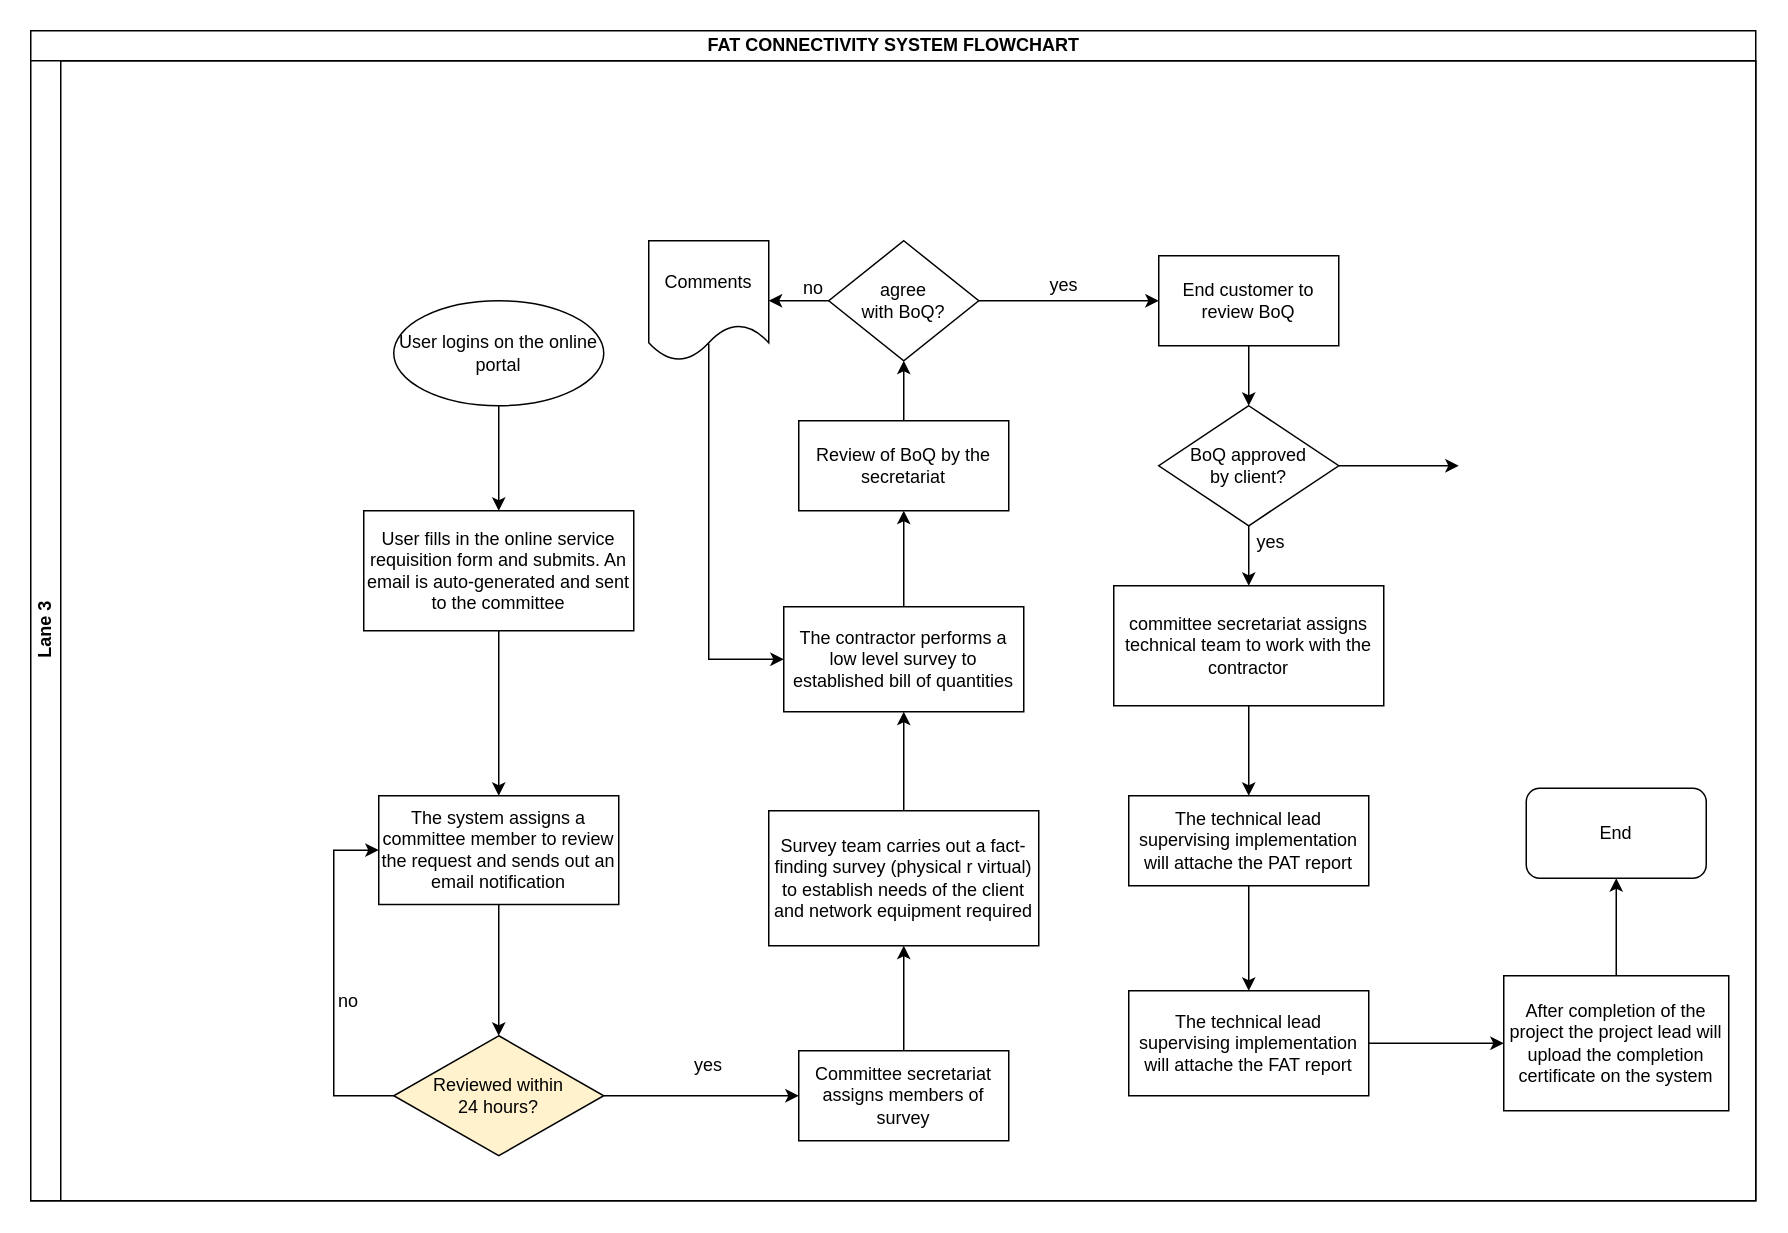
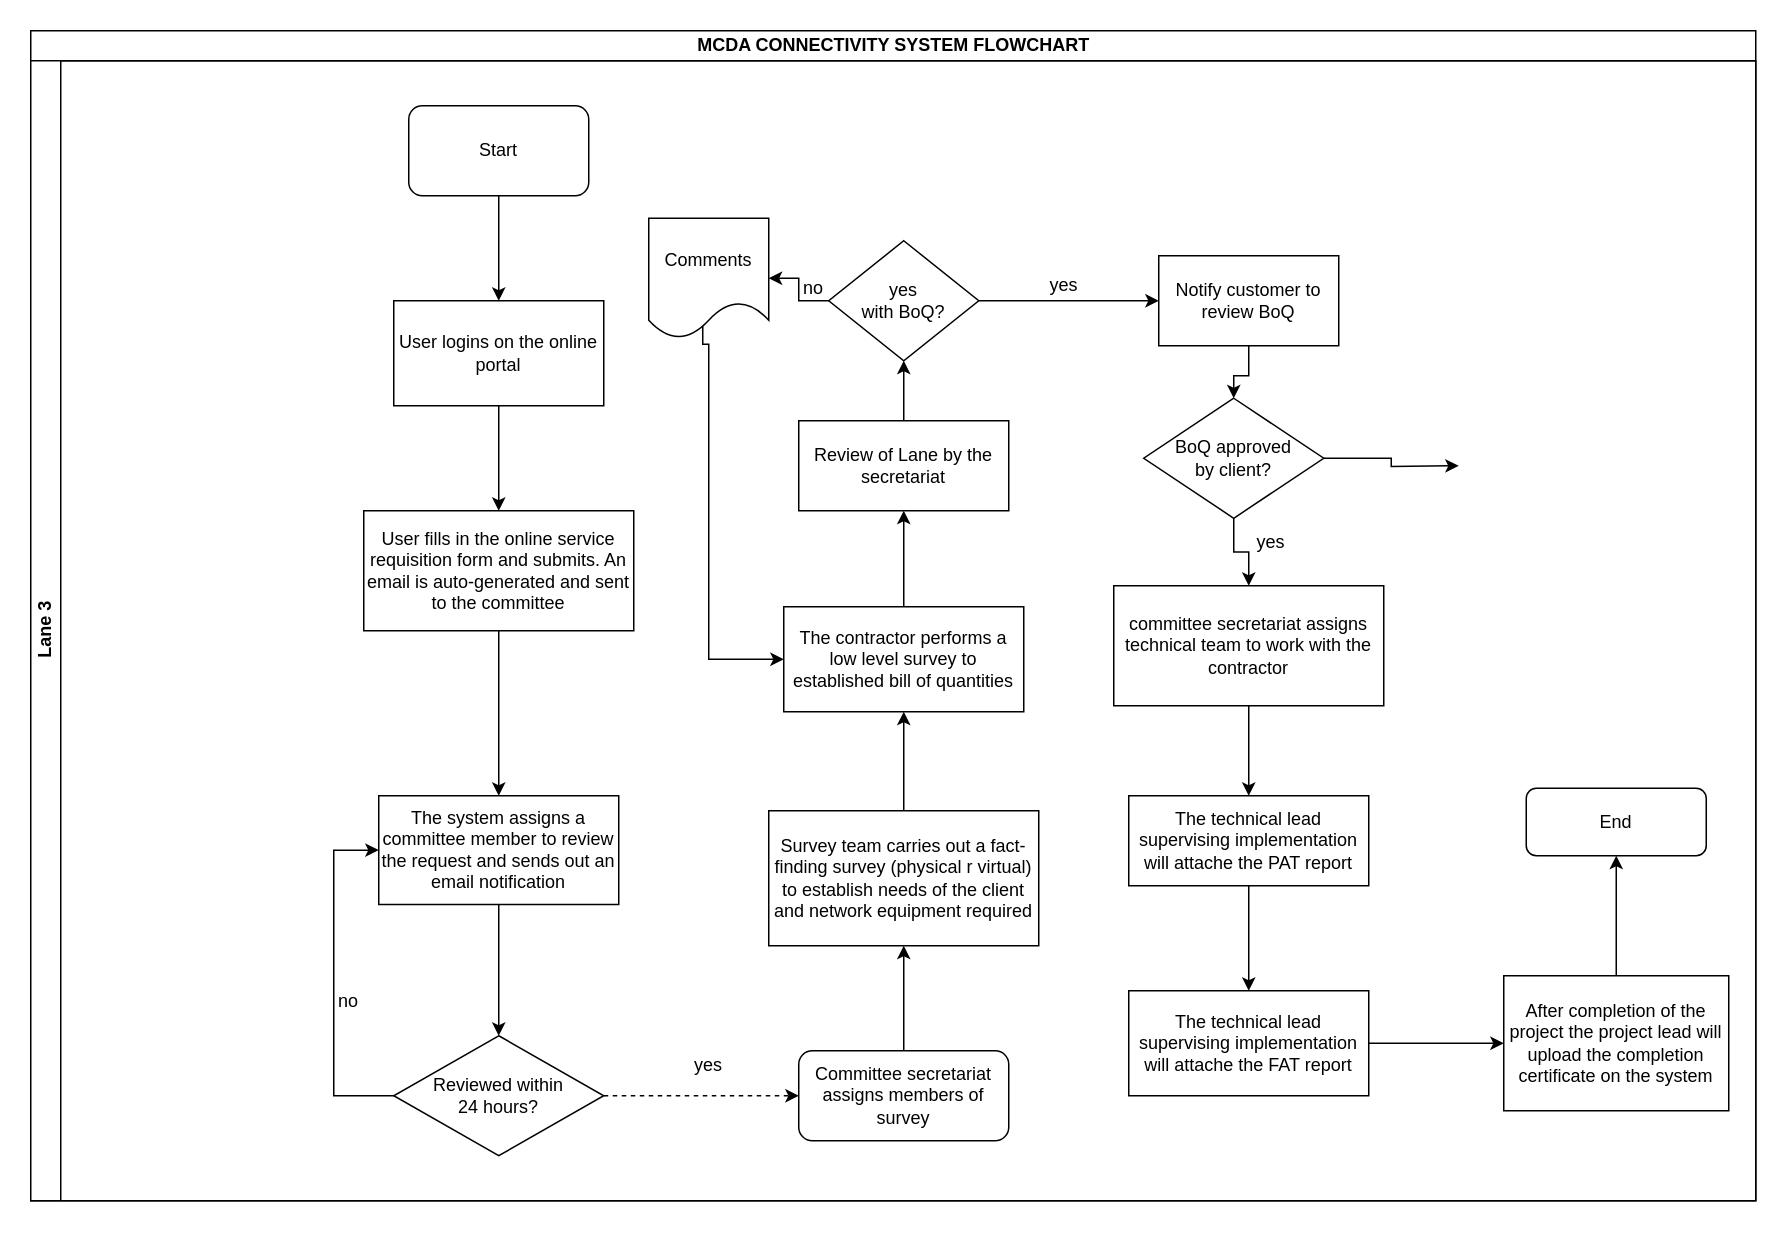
- <mxCell id="2" value="FAT CONNECTIVITY SYSTEM FLOWCHART" style="swimlane;html=1;childLayout=stackLayout;resizeParent=1;resizeParentMax=0;horizontal=1;startSize=20;horizontalStack=0;" vertex="1" parent="1"><mxGeometry x="20" y="20" width="1150" height="780" as="geometry" /></mxCell>
+ <mxCell id="2" value="MCDA CONNECTIVITY SYSTEM FLOWCHART" style="swimlane;html=1;childLayout=stackLayout;resizeParent=1;resizeParentMax=0;horizontal=1;startSize=20;horizontalStack=0;" vertex="1" parent="1"><mxGeometry x="20" y="20" width="1150" height="780" as="geometry" /></mxCell>
+ <mxCell id="4" value="Start" style="rounded=1;whiteSpace=wrap;html=1;" vertex="1" parent="3"><mxGeometry x="252" y="30" width="120" height="60" as="geometry" /></mxCell>
+ <mxCell id="6" value="" style="edgeStyle=orthogonalEdgeStyle;rounded=0;orthogonalLoop=1;jettySize=auto;html=1;entryX=0.5;entryY=0;entryDx=0;entryDy=0;" edge="1" parent="3" source="4" target="5"><mxGeometry relative="1" as="geometry"><mxPoint x="312" y="170" as="targetPoint" /></mxGeometry></mxCell>
- <mxCell id="37" value="Comments" style="shape=document;whiteSpace=wrap;html=1;boundedLbl=1;" vertex="1" parent="1"><mxGeometry x="432" y="160" width="80" height="80" as="geometry" /></mxCell>
+ <mxCell id="37" value="Comments" style="shape=document;whiteSpace=wrap;html=1;boundedLbl=1;" vertex="1" parent="1"><mxGeometry x="432" y="145" width="80" height="80" as="geometry" /></mxCell>
- <mxCell id="24" value="&lt;div&gt;agree&lt;/div&gt;&lt;div&gt;with BoQ?&lt;/div&gt;" style="rhombus;whiteSpace=wrap;html=1;" vertex="1" parent="3"><mxGeometry x="532" y="120" width="100" height="80" as="geometry" /></mxCell>
+ <mxCell id="24" value="&lt;div&gt;yes&lt;/div&gt;&lt;div&gt;with BoQ?&lt;/div&gt;" style="rhombus;whiteSpace=wrap;html=1;" vertex="1" parent="3"><mxGeometry x="532" y="120" width="100" height="80" as="geometry" /></mxCell>
- <mxCell id="26" value="End customer to review BoQ" style="whiteSpace=wrap;html=1;" vertex="1" parent="3"><mxGeometry x="752" y="130" width="120" height="60" as="geometry" /></mxCell>
+ <mxCell id="26" value="Notify customer to review BoQ" style="whiteSpace=wrap;html=1;" vertex="1" parent="3"><mxGeometry x="752" y="130" width="120" height="60" as="geometry" /></mxCell>
- <mxCell id="5" value="User logins on the online portal" style="ellipse;whiteSpace=wrap;html=1;" vertex="1" parent="3"><mxGeometry x="242" y="160" width="140" height="70" as="geometry" /></mxCell>
+ <mxCell id="5" value="User logins on the online portal" style="rounded=0;whiteSpace=wrap;html=1;" vertex="1" parent="3"><mxGeometry x="242" y="160" width="140" height="70" as="geometry" /></mxCell>
- <mxCell id="22" value="Review of BoQ by the secretariat" style="whiteSpace=wrap;html=1;" vertex="1" parent="3"><mxGeometry x="512" y="240" width="140" height="60" as="geometry" /></mxCell>
+ <mxCell id="22" value="Review of Lane by the secretariat" style="whiteSpace=wrap;html=1;" vertex="1" parent="3"><mxGeometry x="512" y="240" width="140" height="60" as="geometry" /></mxCell>
- <mxCell id="29" value="&lt;div&gt;BoQ approved&lt;/div&gt;&lt;div&gt;by client?&lt;/div&gt;" style="rhombus;whiteSpace=wrap;html=1;" vertex="1" parent="3"><mxGeometry x="752" y="230" width="120" height="80" as="geometry" /></mxCell>
+ <mxCell id="29" value="&lt;div&gt;BoQ approved&lt;/div&gt;&lt;div&gt;by client?&lt;/div&gt;" style="rhombus;whiteSpace=wrap;html=1;" vertex="1" parent="3"><mxGeometry x="742" y="225" width="120" height="80" as="geometry" /></mxCell>
- <mxCell id="45" value="End" style="rounded=1;whiteSpace=wrap;html=1;" vertex="1" parent="1"><mxGeometry x="1017" y="525" width="120" height="60" as="geometry" /></mxCell>
+ <mxCell id="45" value="End" style="rounded=1;whiteSpace=wrap;html=1;" vertex="1" parent="1"><mxGeometry x="1017" y="525" width="120" height="45" as="geometry" /></mxCell>
- <mxCell id="9" value="&lt;div&gt;Reviewed within&lt;/div&gt;&lt;div&gt; 24 hours?&lt;/div&gt;" style="rhombus;whiteSpace=wrap;html=1;fillColor=#fff2cc;" vertex="1" parent="3"><mxGeometry x="242" y="650" width="140" height="80" as="geometry" /></mxCell>
+ <mxCell id="9" value="&lt;div&gt;Reviewed within&lt;/div&gt;&lt;div&gt; 24 hours?&lt;/div&gt;" style="rhombus;whiteSpace=wrap;html=1;" vertex="1" parent="3"><mxGeometry x="242" y="650" width="140" height="80" as="geometry" /></mxCell>
- <mxCell id="14" value="" style="edgeStyle=orthogonalEdgeStyle;rounded=0;orthogonalLoop=1;jettySize=auto;html=1;exitX=1;exitY=0.5;exitDx=0;exitDy=0;" edge="1" parent="3" source="9" target="13"><mxGeometry relative="1" as="geometry" /></mxCell>
+ <mxCell id="14" value="" style="edgeStyle=orthogonalEdgeStyle;rounded=0;orthogonalLoop=1;jettySize=auto;html=1;exitX=1;exitY=0.5;exitDx=0;exitDy=0;dashed=1;" edge="1" parent="3" source="9" target="13"><mxGeometry relative="1" as="geometry" /></mxCell>
- <mxCell id="13" value="Committee secretariat assigns members of survey" style="whiteSpace=wrap;html=1;" vertex="1" parent="3"><mxGeometry x="512" y="660" width="140" height="60" as="geometry" /></mxCell>
+ <mxCell id="13" value="Committee secretariat assigns members of survey" style="whiteSpace=wrap;html=1;rounded=1;" vertex="1" parent="3"><mxGeometry x="512" y="660" width="140" height="60" as="geometry" /></mxCell>
